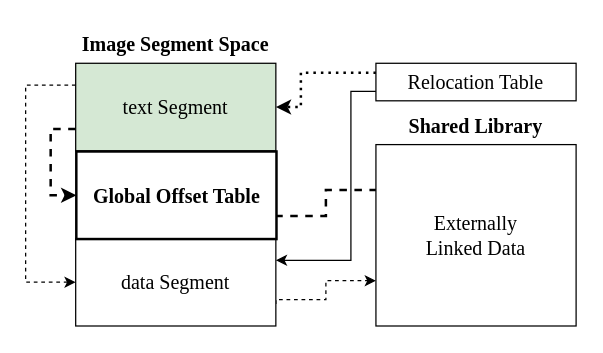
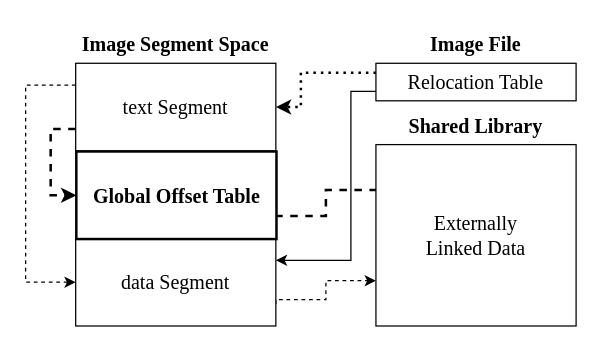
+ <mxCell id="14" value="&lt;b&gt;Image File&lt;/b&gt;" style="text;html=1;strokeColor=none;fillColor=none;align=center;verticalAlign=middle;whiteSpace=wrap;rounded=0;fontFamily=LMRoman10-Regular;fontSize=16;fontColor=default;" parent="1" vertex="1"><mxGeometry x="300" y="20" width="160" height="30" as="geometry" /></mxCell>
- <mxCell id="7" value="&lt;font face=&quot;LMRoman10-Regular&quot; style=&quot;font-size: 16px;&quot;&gt;text Segment&lt;/font&gt;" style="rounded=0;whiteSpace=wrap;html=1;fillColor=#d5e8d4;" parent="1" vertex="1"><mxGeometry x="60" y="50" width="160" height="70" as="geometry" /></mxCell>
+ <mxCell id="7" value="&lt;font face=&quot;LMRoman10-Regular&quot; style=&quot;font-size: 16px;&quot;&gt;text Segment&lt;/font&gt;" style="rounded=0;whiteSpace=wrap;html=1;" parent="1" vertex="1"><mxGeometry x="60" y="50" width="160" height="70" as="geometry" /></mxCell>
